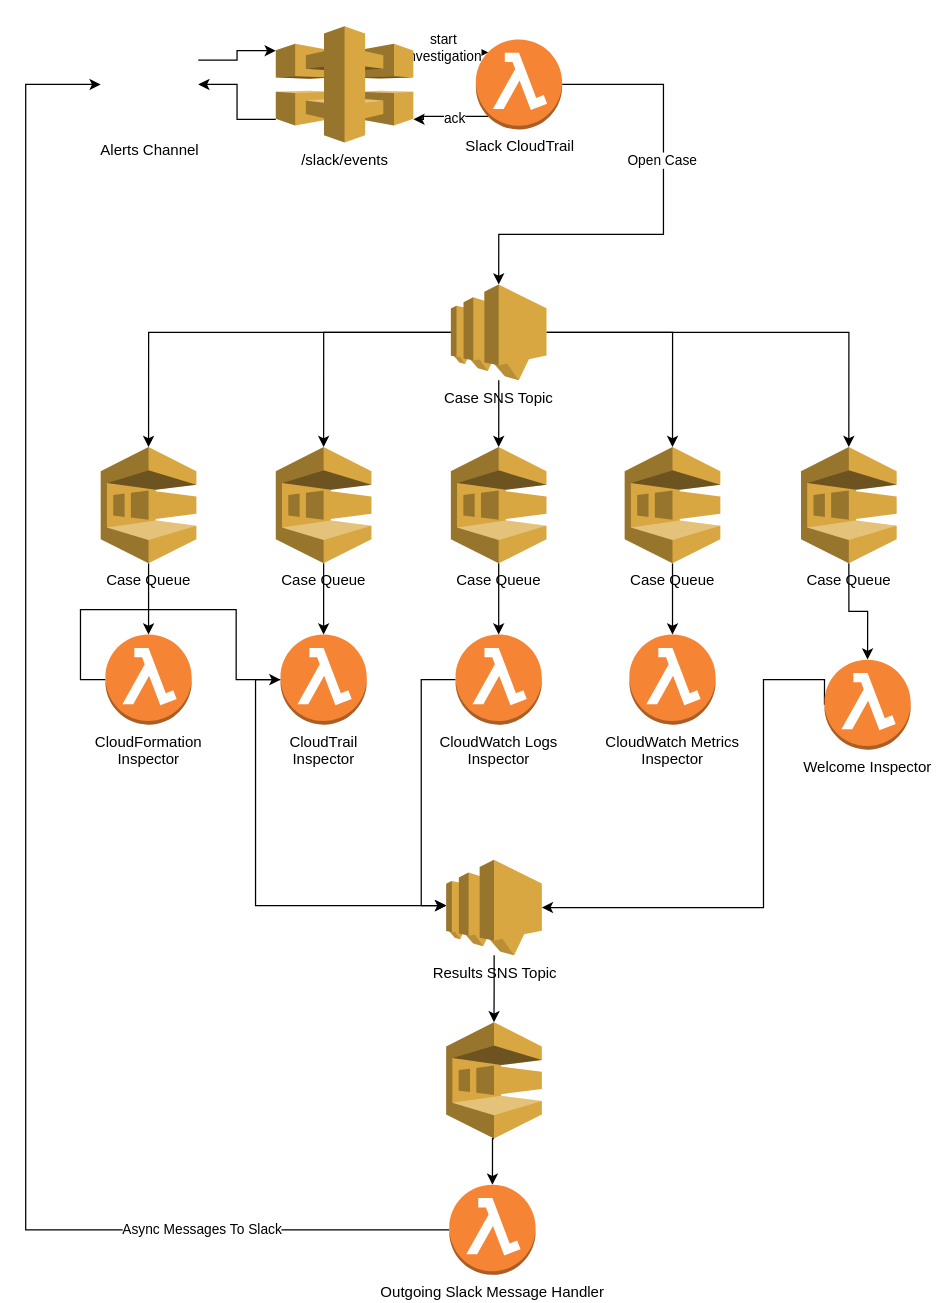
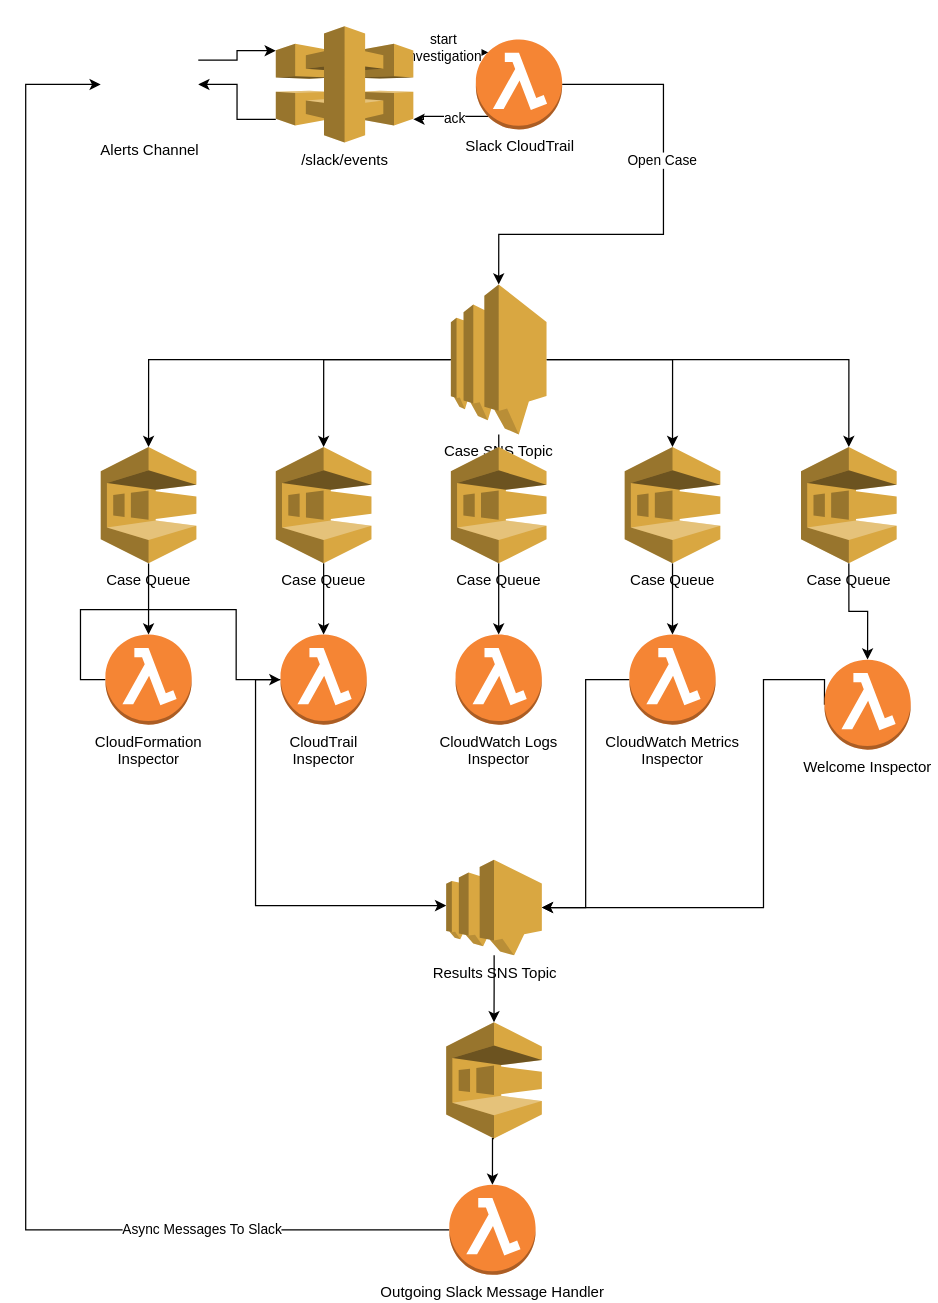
- <mxCell id="18" value="Case SNS Topic" style="outlineConnect=0;dashed=0;verticalLabelPosition=bottom;verticalAlign=top;align=center;html=1;shape=mxgraph.aws3.sns;fillColor=#D9A741;gradientColor=none;" parent="1" vertex="1"><mxGeometry x="360" y="227" width="76.5" height="76.5" as="geometry" /></mxCell>
+ <mxCell id="18" value="Case SNS Topic" style="outlineConnect=0;dashed=0;verticalLabelPosition=bottom;verticalAlign=top;align=center;html=1;shape=mxgraph.aws3.sns;fillColor=#D9A741;gradientColor=none;" parent="1" vertex="1"><mxGeometry x="360" y="227" width="76.5" height="120" as="geometry" /></mxCell>
+ <mxCell id="25" style="edgeStyle=orthogonalEdgeStyle;rounded=0;orthogonalLoop=1;jettySize=auto;html=1;exitX=0;exitY=0.5;exitDx=0;exitDy=0;exitPerimeter=0;entryX=1;entryY=0.5;entryDx=0;entryDy=0;entryPerimeter=0;" parent="1" source="26" target="40" edge="1"><mxGeometry relative="1" as="geometry" /></mxCell>
- <mxCell id="23" style="edgeStyle=orthogonalEdgeStyle;rounded=0;orthogonalLoop=1;jettySize=auto;html=1;exitX=0;exitY=0.5;exitDx=0;exitDy=0;exitPerimeter=0;entryX=0;entryY=0.48;entryDx=0;entryDy=0;entryPerimeter=0;" parent="1" source="24" target="40" edge="1"><mxGeometry relative="1" as="geometry" /></mxCell>
